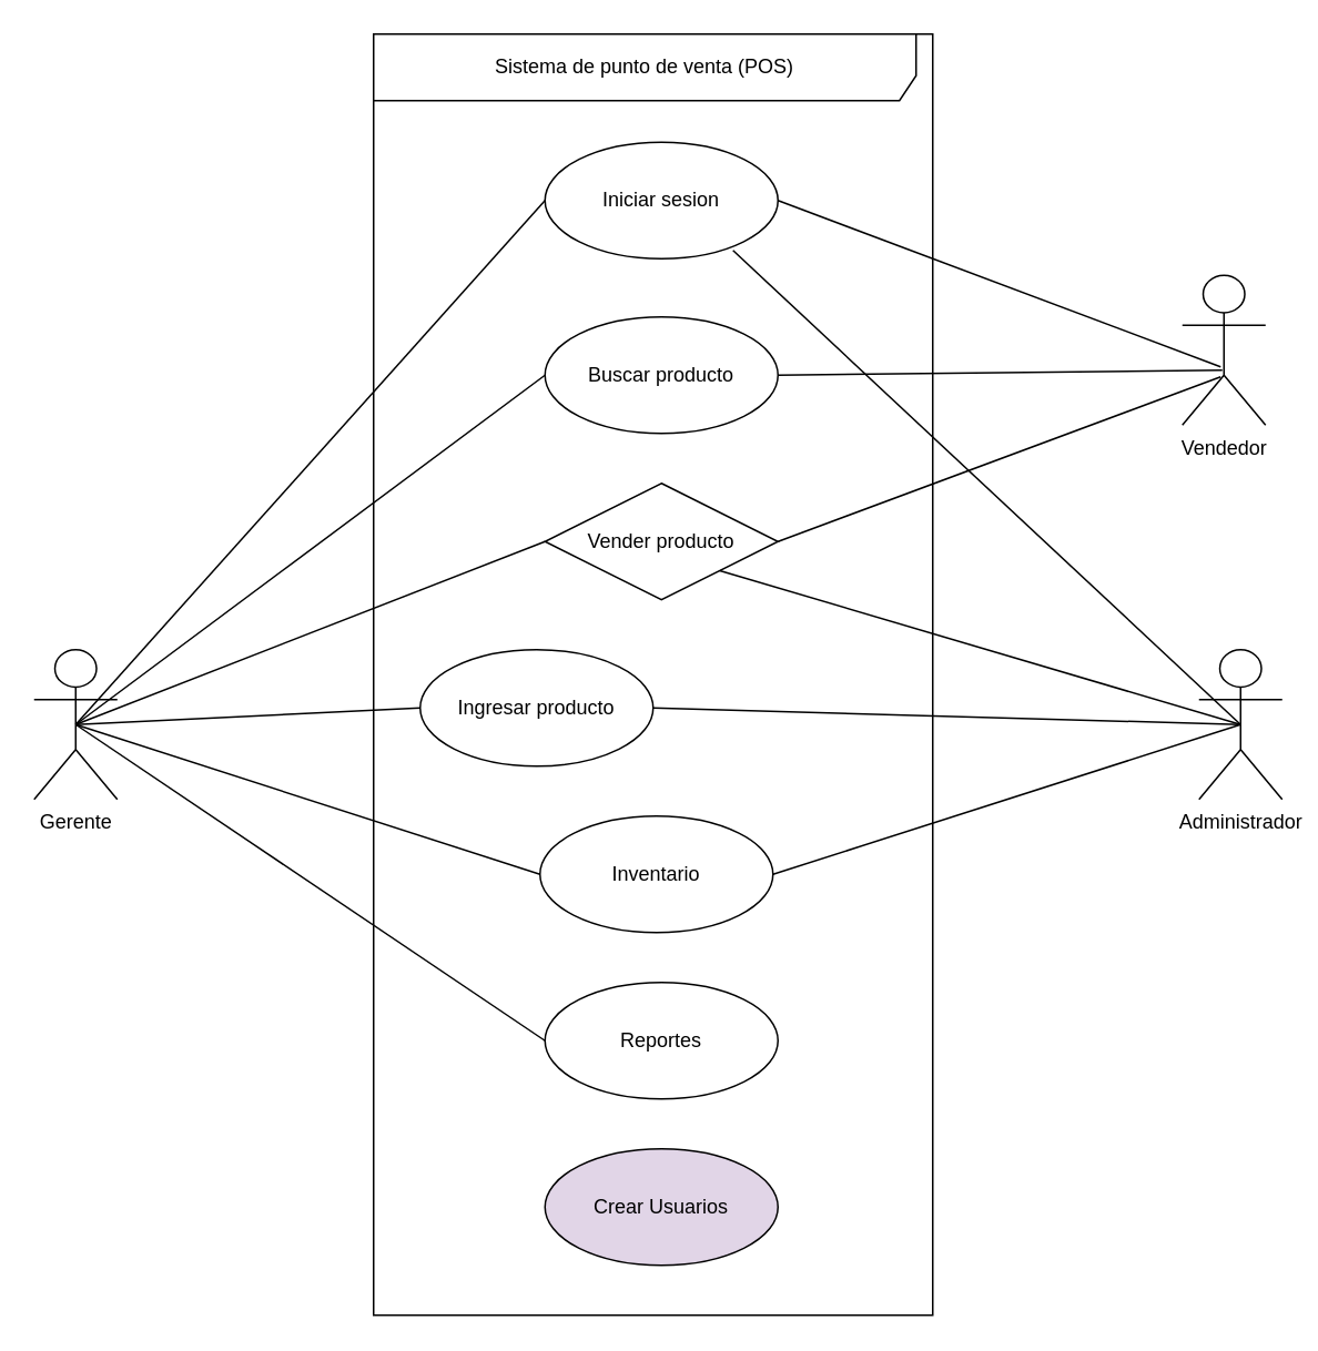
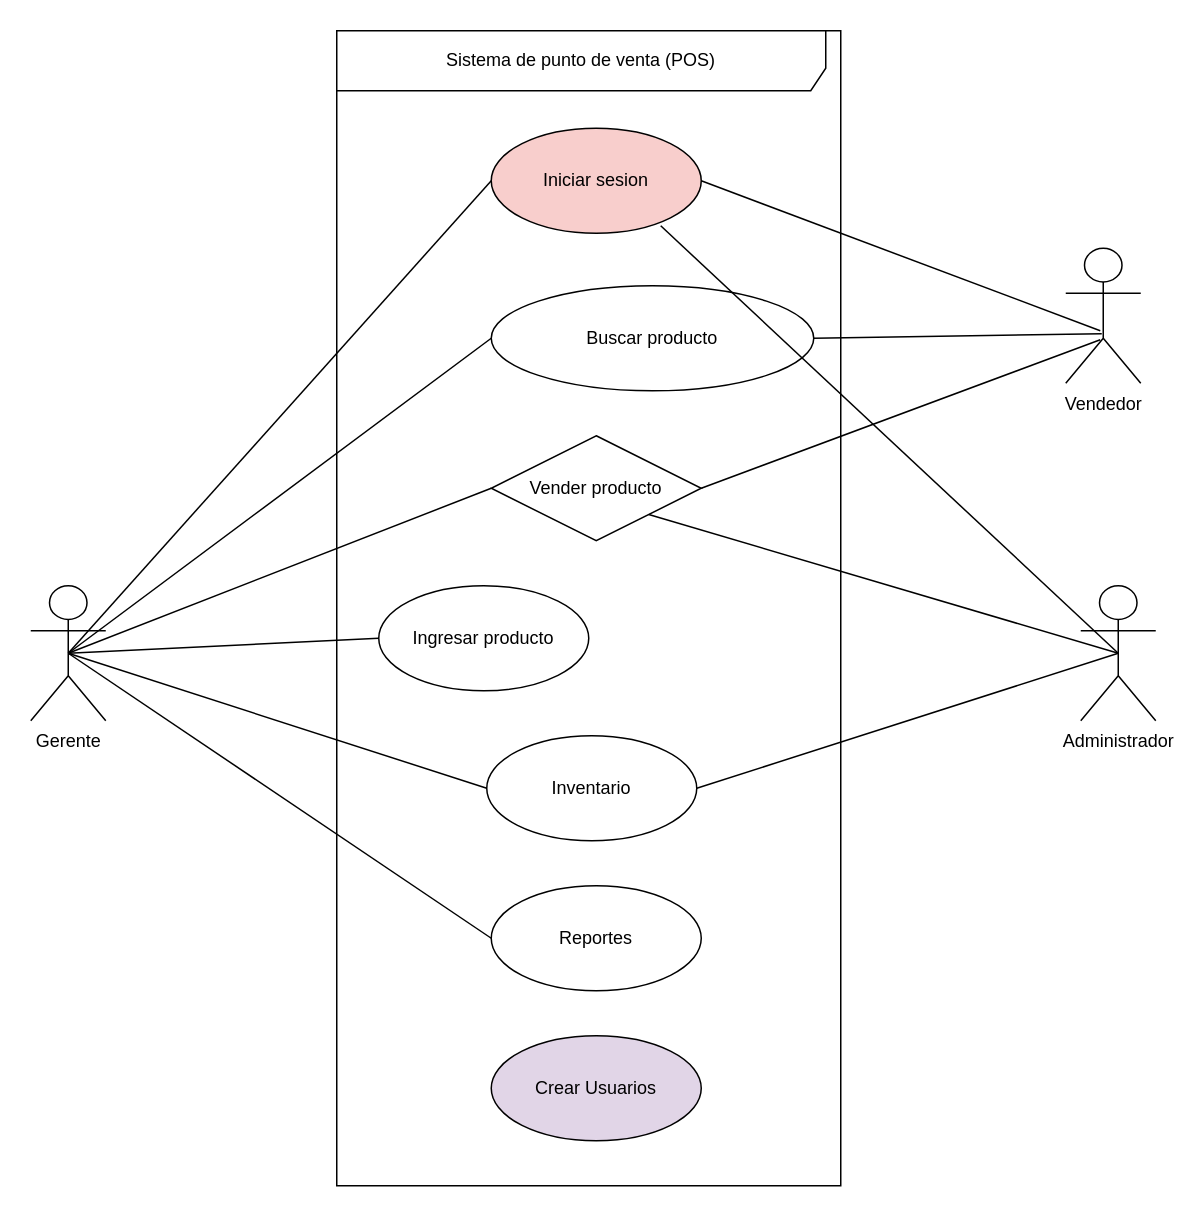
- <mxCell id="4" value="Iniciar sesion" style="ellipse;whiteSpace=wrap;html=1;" vertex="1" parent="1"><mxGeometry x="327" y="85" width="140" height="70" as="geometry" /></mxCell>
+ <mxCell id="4" value="Iniciar sesion" style="ellipse;whiteSpace=wrap;html=1;fillColor=#f8cecc;" vertex="1" parent="1"><mxGeometry x="327" y="85" width="140" height="70" as="geometry" /></mxCell>
- <mxCell id="5" value="Buscar producto" style="ellipse;whiteSpace=wrap;html=1;" vertex="1" parent="1"><mxGeometry x="327" y="190" width="140" height="70" as="geometry" /></mxCell>
+ <mxCell id="5" value="Buscar producto" style="ellipse;whiteSpace=wrap;html=1;" vertex="1" parent="1"><mxGeometry x="327" y="190" width="215" height="70" as="geometry" /></mxCell>
- <mxCell id="19" value="" style="endArrow=none;html=1;rounded=0;entryX=0.5;entryY=0.5;entryDx=0;entryDy=0;entryPerimeter=0;exitX=1;exitY=0.5;exitDx=0;exitDy=0;" edge="1" parent="1" source="7" target="12"><mxGeometry width="50" height="50" relative="1" as="geometry"><mxPoint x="640" y="450" as="sourcePoint" /><mxPoint x="680" y="500" as="targetPoint" /><Array as="points" /></mxGeometry></mxCell>
